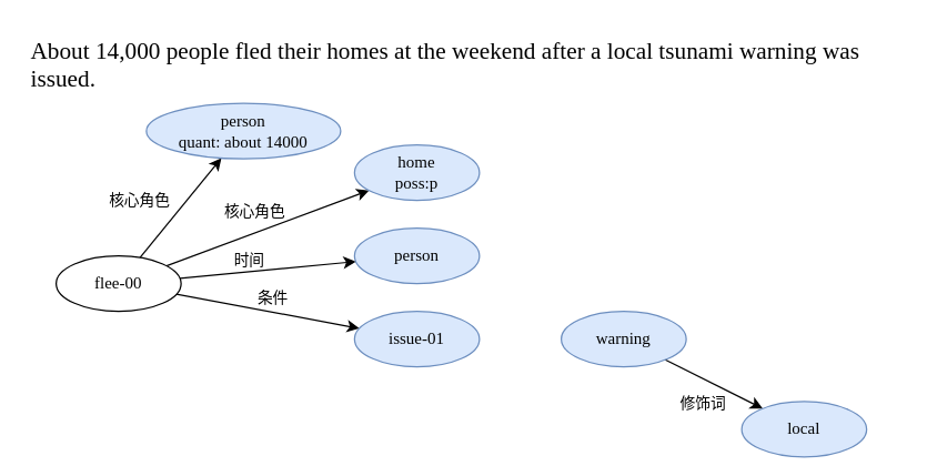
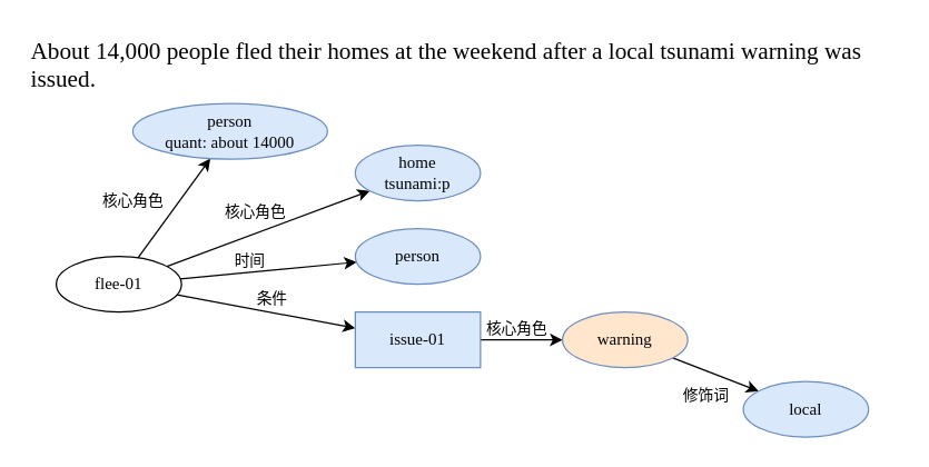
- <mxCell id="12" value="&lt;font face=&quot;Times New Roman&quot;&gt;person&lt;br&gt;quant: about 14000&lt;/font&gt;" style="ellipse;whiteSpace=wrap;html=1;fillColor=#dae8fc;strokeColor=#6c8ebf;" parent="1" vertex="1"><mxGeometry x="105" y="74" width="140" height="40" as="geometry" /></mxCell>
+ <mxCell id="12" value="&lt;font face=&quot;Times New Roman&quot;&gt;person&lt;br&gt;quant: about 14000&lt;/font&gt;" style="ellipse;whiteSpace=wrap;html=1;fillColor=#dae8fc;strokeColor=#6c8ebf;" parent="1" vertex="1"><mxGeometry x="95" y="74" width="140" height="40" as="geometry" /></mxCell>
- <mxCell id="13" value="&lt;font face=&quot;Times New Roman&quot;&gt;home&lt;br&gt;poss:p&lt;/font&gt;" style="ellipse;whiteSpace=wrap;html=1;fillColor=#dae8fc;strokeColor=#6c8ebf;" parent="1" vertex="1"><mxGeometry x="255" y="104" width="90" height="40" as="geometry" /></mxCell>
+ <mxCell id="13" value="&lt;font face=&quot;Times New Roman&quot;&gt;home&lt;br&gt;tsunami:p&lt;/font&gt;" style="ellipse;whiteSpace=wrap;html=1;fillColor=#dae8fc;strokeColor=#6c8ebf;" parent="1" vertex="1"><mxGeometry x="255" y="104" width="90" height="40" as="geometry" /></mxCell>
- <mxCell id="11" value="&lt;font face=&quot;Times New Roman&quot;&gt;flee-00&lt;/font&gt;" style="ellipse;whiteSpace=wrap;html=1;" parent="1" vertex="1"><mxGeometry x="40" y="184" width="90" height="40" as="geometry" /></mxCell>
+ <mxCell id="11" value="&lt;font face=&quot;Times New Roman&quot;&gt;flee-01&lt;/font&gt;" style="ellipse;whiteSpace=wrap;html=1;" parent="1" vertex="1"><mxGeometry x="40" y="184" width="90" height="40" as="geometry" /></mxCell>
- <mxCell id="17" value="&lt;font face=&quot;Times New Roman&quot;&gt;issue-01&lt;/font&gt;" style="ellipse;whiteSpace=wrap;html=1;fillColor=#dae8fc;strokeColor=#6c8ebf;" parent="1" vertex="1"><mxGeometry x="255" y="224" width="90" height="40" as="geometry" /></mxCell>
+ <mxCell id="17" value="&lt;font face=&quot;Times New Roman&quot;&gt;issue-01&lt;/font&gt;" style="whiteSpace=wrap;html=1;fillColor=#dae8fc;strokeColor=#6c8ebf;rounded=0;" parent="1" vertex="1"><mxGeometry x="255" y="224" width="90" height="40" as="geometry" /></mxCell>
+ <mxCell id="15" value="" style="edgeStyle=orthogonalEdgeStyle;rounded=0;orthogonalLoop=1;jettySize=auto;html=1;" parent="1" source="17" target="20" edge="1"><mxGeometry relative="1" as="geometry" /></mxCell>
+ <mxCell id="16" value="&lt;font face=&quot;宋体-简&quot;&gt;核心角色&lt;/font&gt;" style="edgeLabel;html=1;align=center;verticalAlign=middle;resizable=0;points=[];" parent="15" vertex="1" connectable="0"><mxGeometry x="-0.148" y="1" relative="1" as="geometry"><mxPoint y="-8" as="offset" /></mxGeometry></mxCell>
- <mxCell id="20" value="&lt;font face=&quot;Times New Roman&quot;&gt;warning&lt;/font&gt;" style="ellipse;whiteSpace=wrap;html=1;fillColor=#dae8fc;strokeColor=#6c8ebf;" parent="1" vertex="1"><mxGeometry x="404" y="224" width="90" height="40" as="geometry" /></mxCell>
+ <mxCell id="20" value="&lt;font face=&quot;Times New Roman&quot;&gt;warning&lt;/font&gt;" style="ellipse;whiteSpace=wrap;html=1;fillColor=#ffe6cc;strokeColor=#6c8ebf;" parent="1" vertex="1"><mxGeometry x="404" y="224" width="90" height="40" as="geometry" /></mxCell>
- <mxCell id="21" value="&lt;font face=&quot;Times New Roman&quot;&gt;local&lt;/font&gt;" style="ellipse;whiteSpace=wrap;html=1;fillColor=#dae8fc;strokeColor=#6c8ebf;" parent="1" vertex="1"><mxGeometry x="534" y="289" width="90" height="40" as="geometry" /></mxCell>
+ <mxCell id="21" value="&lt;font face=&quot;Times New Roman&quot;&gt;local&lt;/font&gt;" style="ellipse;whiteSpace=wrap;html=1;fillColor=#dae8fc;strokeColor=#6c8ebf;" parent="1" vertex="1"><mxGeometry x="534" y="274" width="90" height="40" as="geometry" /></mxCell>
